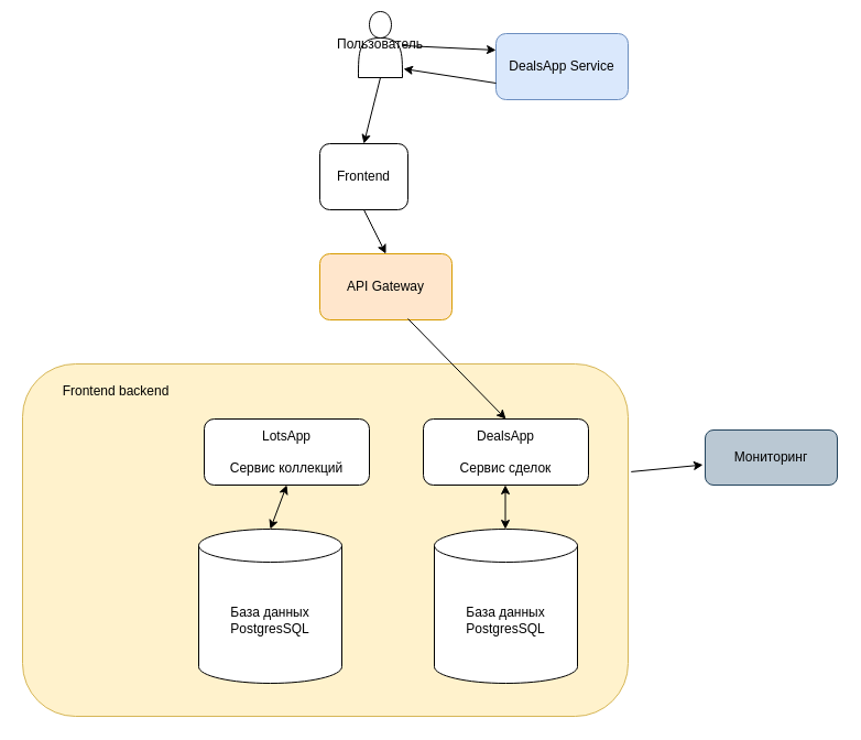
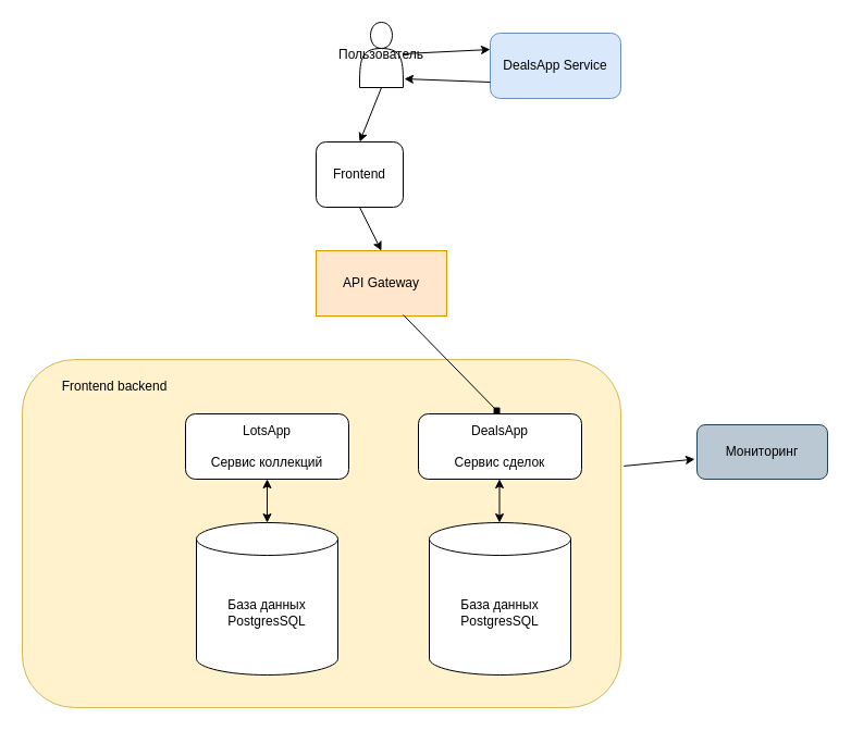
- <mxCell id="3" value="&lt;div&gt;Пользователь&lt;/div&gt;" style="shape=actor;whiteSpace=wrap;html=1;" vertex="1" parent="1"><mxGeometry x="325" y="10" width="40" height="60" as="geometry" /></mxCell>
+ <mxCell id="3" value="&lt;div&gt;Пользователь&lt;/div&gt;" style="shape=actor;whiteSpace=wrap;html=1;" vertex="1" parent="1"><mxGeometry x="330" y="20" width="40" height="60" as="geometry" /></mxCell>
- <mxCell id="5" value="API Gateway" style="rounded=1;whiteSpace=wrap;html=1;fillColor=#ffe6cc;strokeColor=#d79b00;" vertex="1" parent="1"><mxGeometry x="290" y="230" width="120" height="60" as="geometry" /></mxCell>
+ <mxCell id="5" value="API Gateway" style="whiteSpace=wrap;html=1;fillColor=#ffe6cc;strokeColor=#d79b00;rounded=0;" vertex="1" parent="1"><mxGeometry x="290" y="230" width="120" height="60" as="geometry" /></mxCell>
- <mxCell id="14" value="" style="endArrow=classic;html=1;rounded=0;entryX=0.5;entryY=0;entryDx=0;entryDy=0;exitX=0.667;exitY=0.983;exitDx=0;exitDy=0;exitPerimeter=0;" edge="1" parent="1" source="5" target="13"><mxGeometry width="50" height="50" relative="1" as="geometry"><mxPoint x="371" y="294" as="sourcePoint" /><mxPoint x="410" y="360" as="targetPoint" /></mxGeometry></mxCell>
+ <mxCell id="14" value="" style="endArrow=diamond;html=1;rounded=0;entryX=0.5;entryY=0;entryDx=0;entryDy=0;exitX=0.667;exitY=0.983;exitDx=0;exitDy=0;exitPerimeter=0;" edge="1" parent="1" source="5" target="13"><mxGeometry width="50" height="50" relative="1" as="geometry"><mxPoint x="371" y="294" as="sourcePoint" /><mxPoint x="410" y="360" as="targetPoint" /></mxGeometry></mxCell>
- <mxCell id="12" value="&lt;div&gt;LotsApp&lt;/div&gt;&lt;div&gt;&lt;br&gt;&lt;/div&gt;&lt;div&gt;Сервис коллекций&lt;br&gt;&lt;/div&gt;" style="rounded=1;whiteSpace=wrap;html=1;" vertex="1" parent="1"><mxGeometry x="185" y="380" width="150" height="60" as="geometry" /></mxCell>
+ <mxCell id="12" value="&lt;div&gt;LotsApp&lt;/div&gt;&lt;div&gt;&lt;br&gt;&lt;/div&gt;&lt;div&gt;Сервис коллекций&lt;br&gt;&lt;/div&gt;" style="rounded=1;whiteSpace=wrap;html=1;" vertex="1" parent="1"><mxGeometry x="170" y="380" width="150" height="60" as="geometry" /></mxCell>
